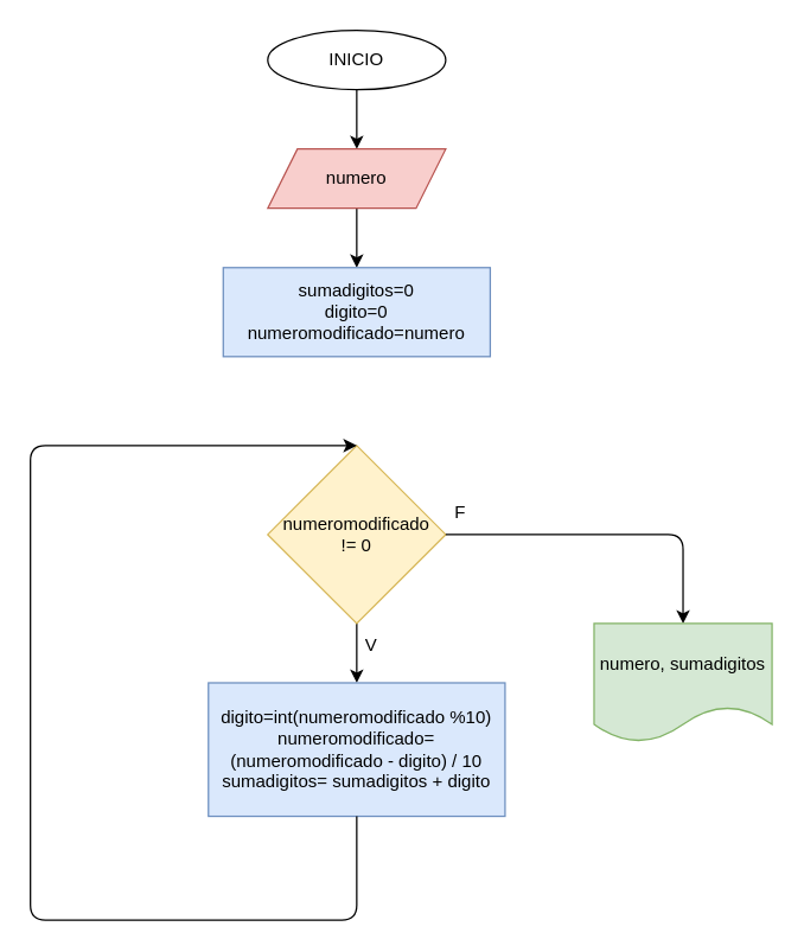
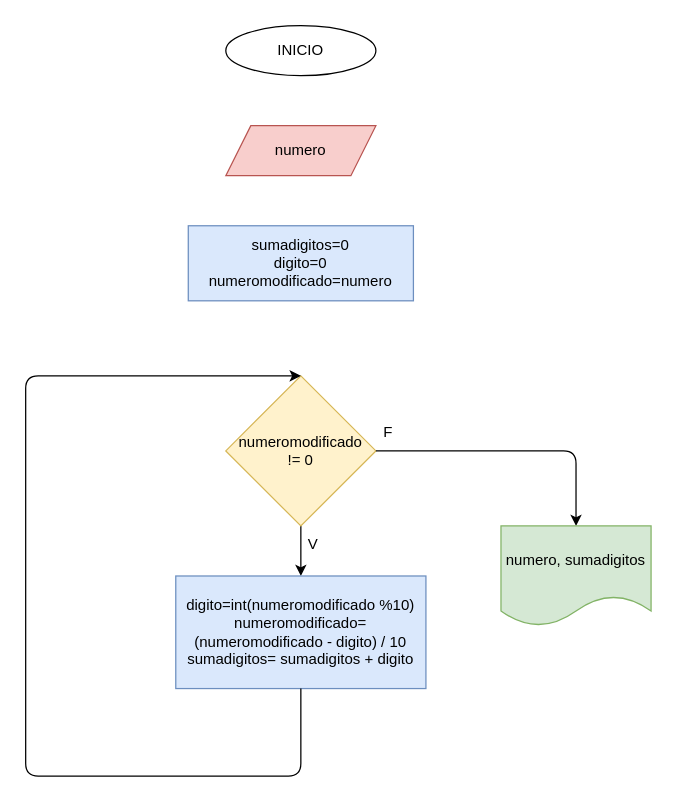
- <mxCell id="2" value="" style="edgeStyle=none;html=1;" edge="1" parent="1" source="3" target="5"><mxGeometry relative="1" as="geometry" /></mxCell>
- <mxCell id="4" value="" style="edgeStyle=none;html=1;" edge="1" parent="1" source="5" target="6"><mxGeometry relative="1" as="geometry" /></mxCell>
